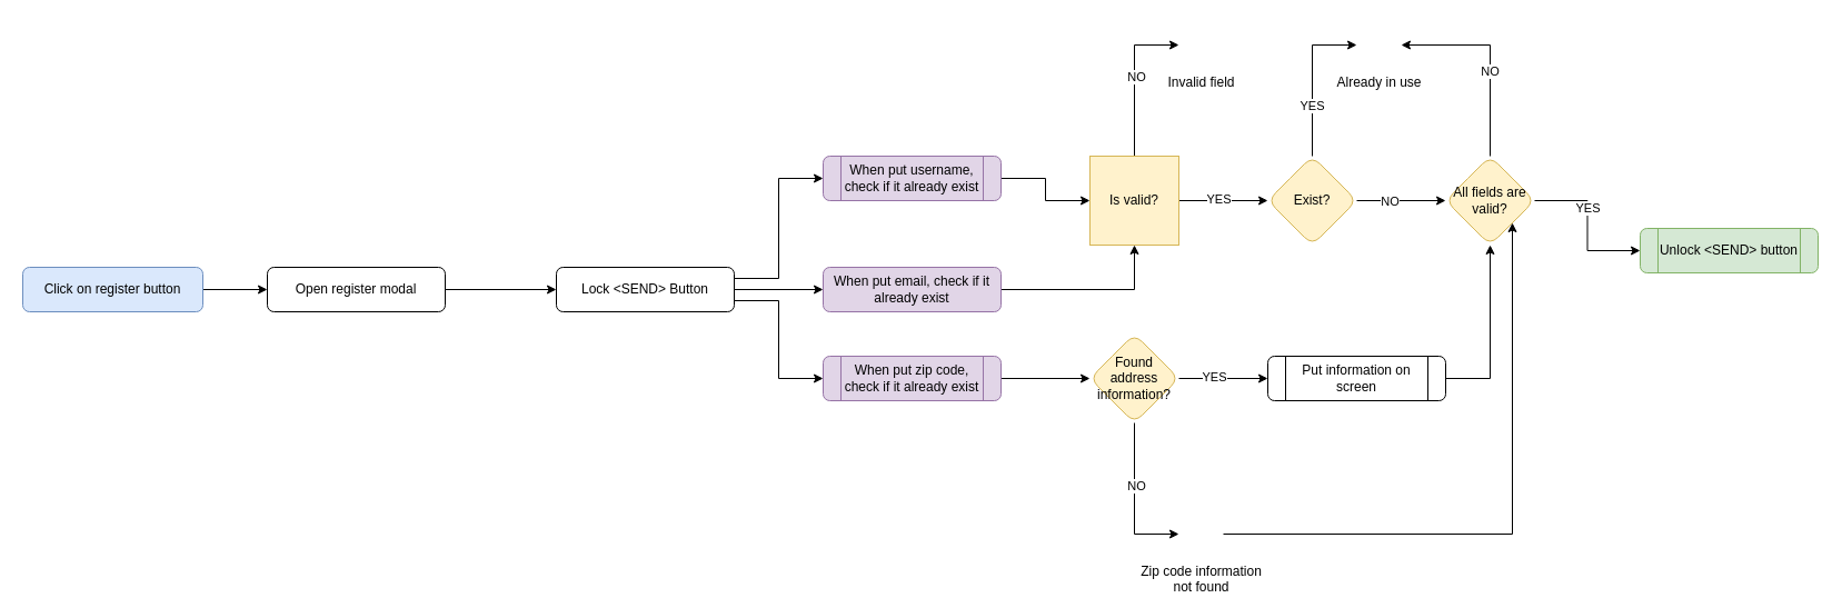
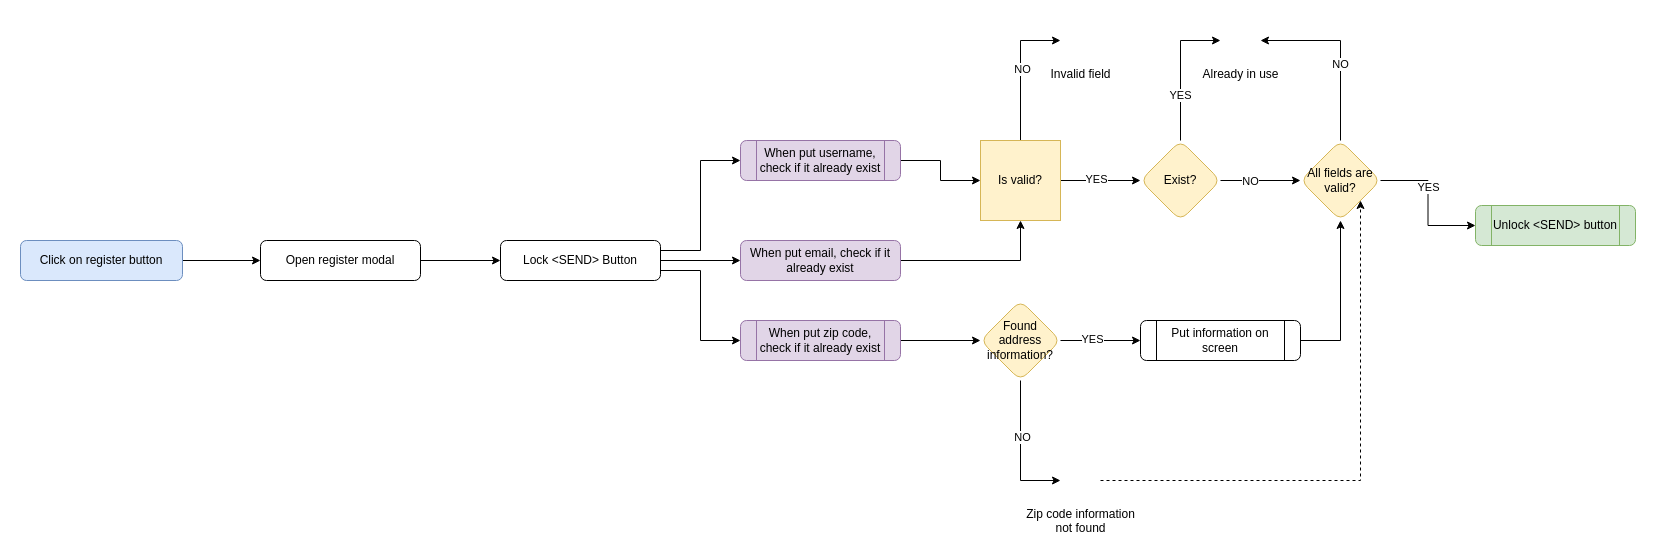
- <mxCell id="5" value="Open register modal" style="rounded=1;whiteSpace=wrap;html=1;" parent="1" vertex="1"><mxGeometry x="240" y="240" width="160" height="40" as="geometry" /></mxCell>
+ <mxCell id="5" value="Open register modal" style="rounded=1;whiteSpace=wrap;html=1;" parent="1" vertex="1"><mxGeometry x="260" y="240" width="160" height="40" as="geometry" /></mxCell>
- <mxCell id="40" style="edgeStyle=orthogonalEdgeStyle;rounded=0;orthogonalLoop=1;jettySize=auto;html=1;exitX=1;exitY=0.5;exitDx=0;exitDy=0;entryX=1;entryY=1;entryDx=0;entryDy=0;" parent="1" source="41" target="21" edge="1"><mxGeometry relative="1" as="geometry" /></mxCell>
+ <mxCell id="40" style="edgeStyle=orthogonalEdgeStyle;rounded=0;orthogonalLoop=1;jettySize=auto;html=1;exitX=1;exitY=0.5;exitDx=0;exitDy=0;entryX=1;entryY=1;entryDx=0;entryDy=0;dashed=1;" parent="1" source="41" target="21" edge="1"><mxGeometry relative="1" as="geometry" /></mxCell>
